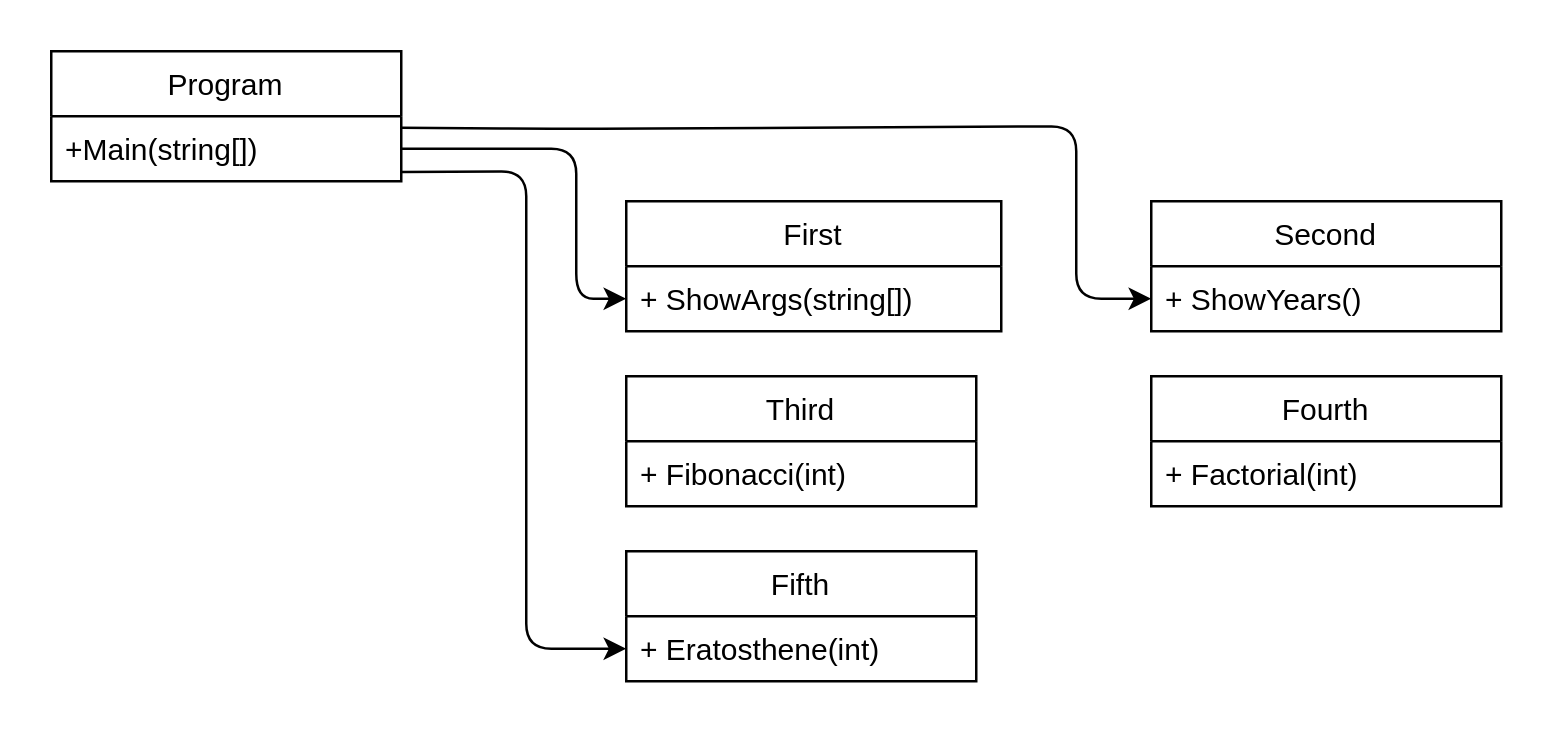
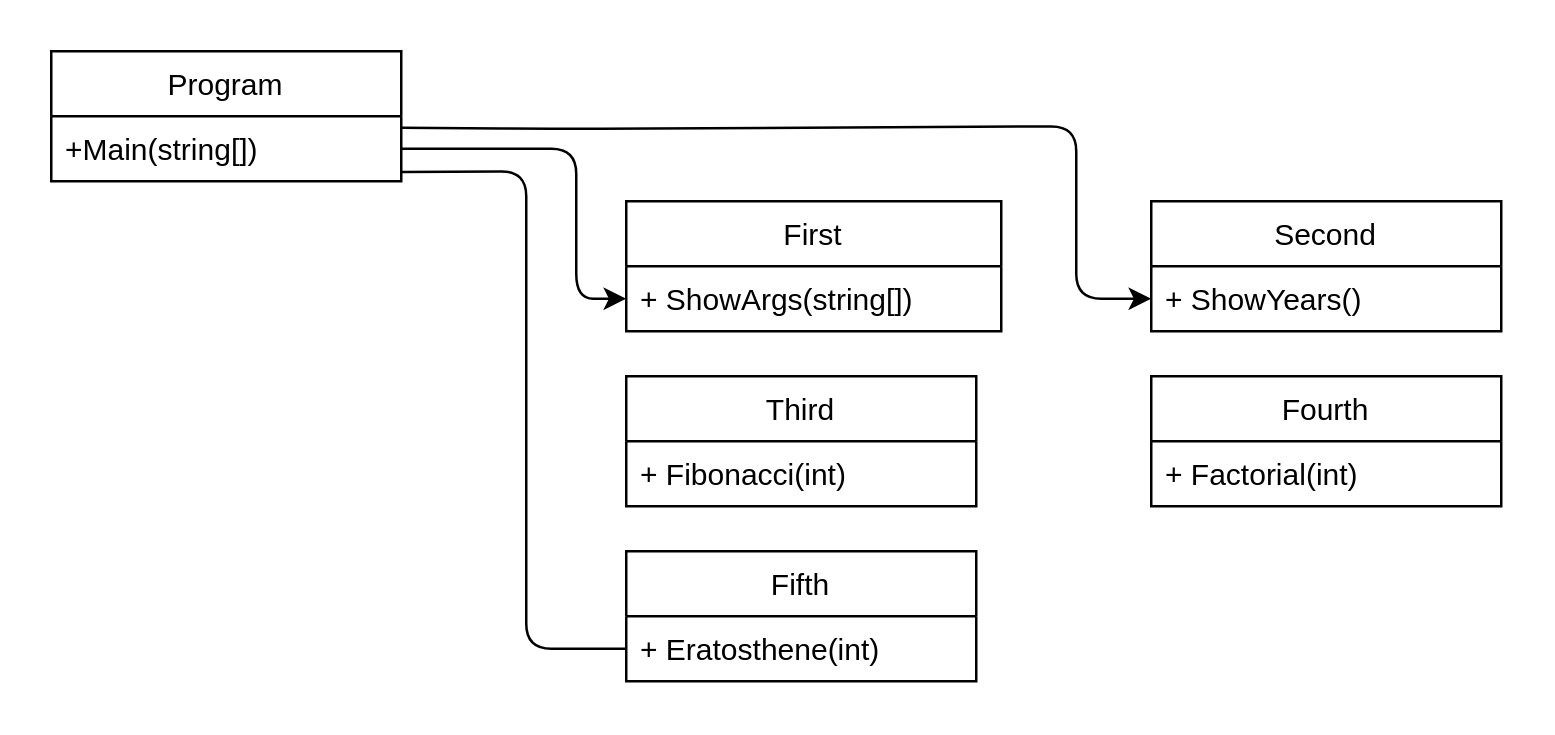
- <mxCell id="17" value="" style="endArrow=classic;html=1;exitX=1;exitY=0.859;exitDx=0;exitDy=0;exitPerimeter=0;entryX=0;entryY=0.5;entryDx=0;entryDy=0;" edge="1" parent="1" source="3" target="5"><mxGeometry width="50" height="50" relative="1" as="geometry"><mxPoint x="180" y="220" as="sourcePoint" /><mxPoint x="210" y="500" as="targetPoint" /><Array as="points"><mxPoint x="210" y="68" /><mxPoint x="210" y="259" /></Array></mxGeometry></mxCell>
+ <mxCell id="17" value="" style="endArrow=none;html=1;exitX=1;exitY=0.859;exitDx=0;exitDy=0;exitPerimeter=0;entryX=0;entryY=0.5;entryDx=0;entryDy=0;" edge="1" parent="1" source="3" target="5"><mxGeometry width="50" height="50" relative="1" as="geometry"><mxPoint x="180" y="220" as="sourcePoint" /><mxPoint x="210" y="500" as="targetPoint" /><Array as="points"><mxPoint x="210" y="68" /><mxPoint x="210" y="259" /></Array></mxGeometry></mxCell>
